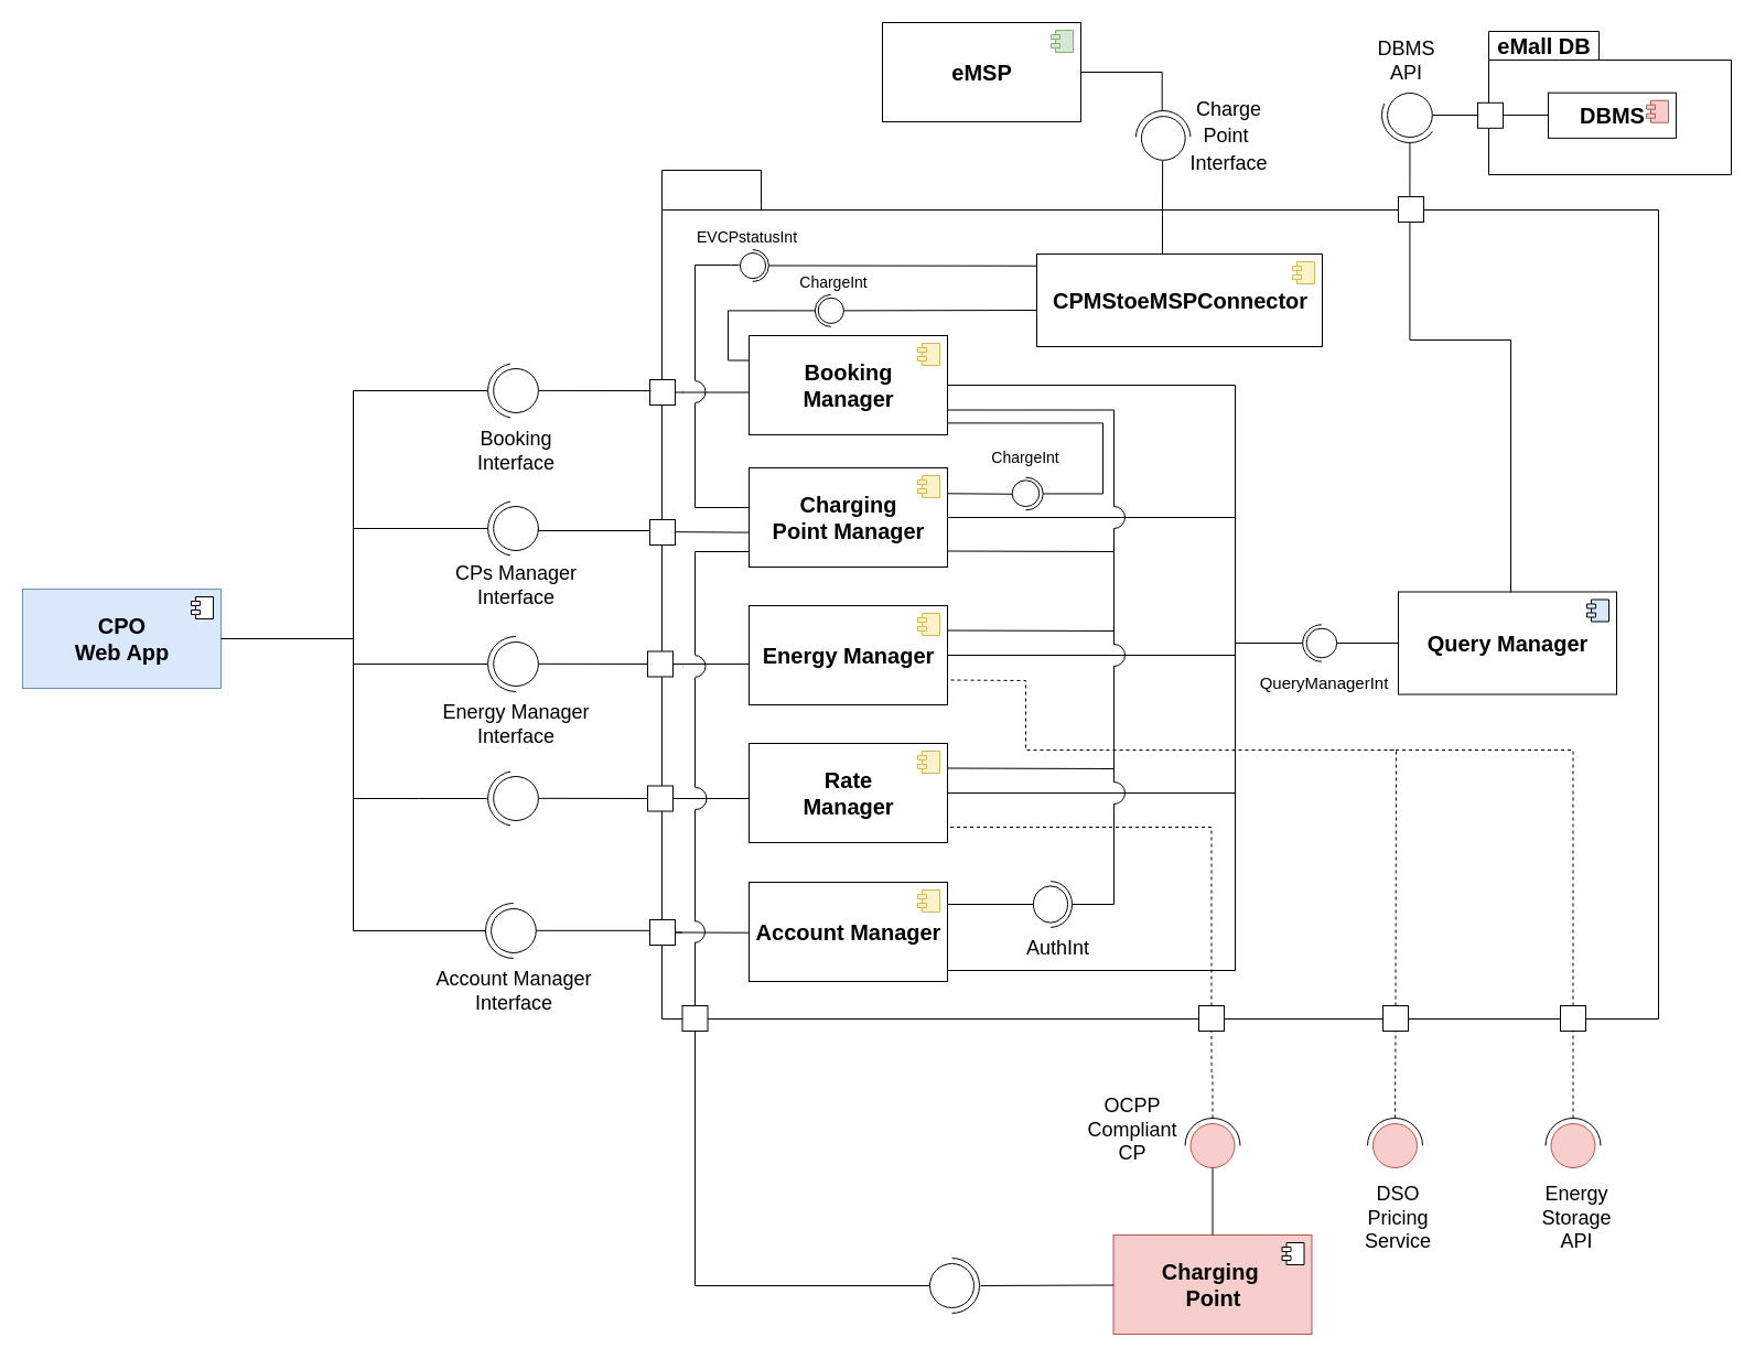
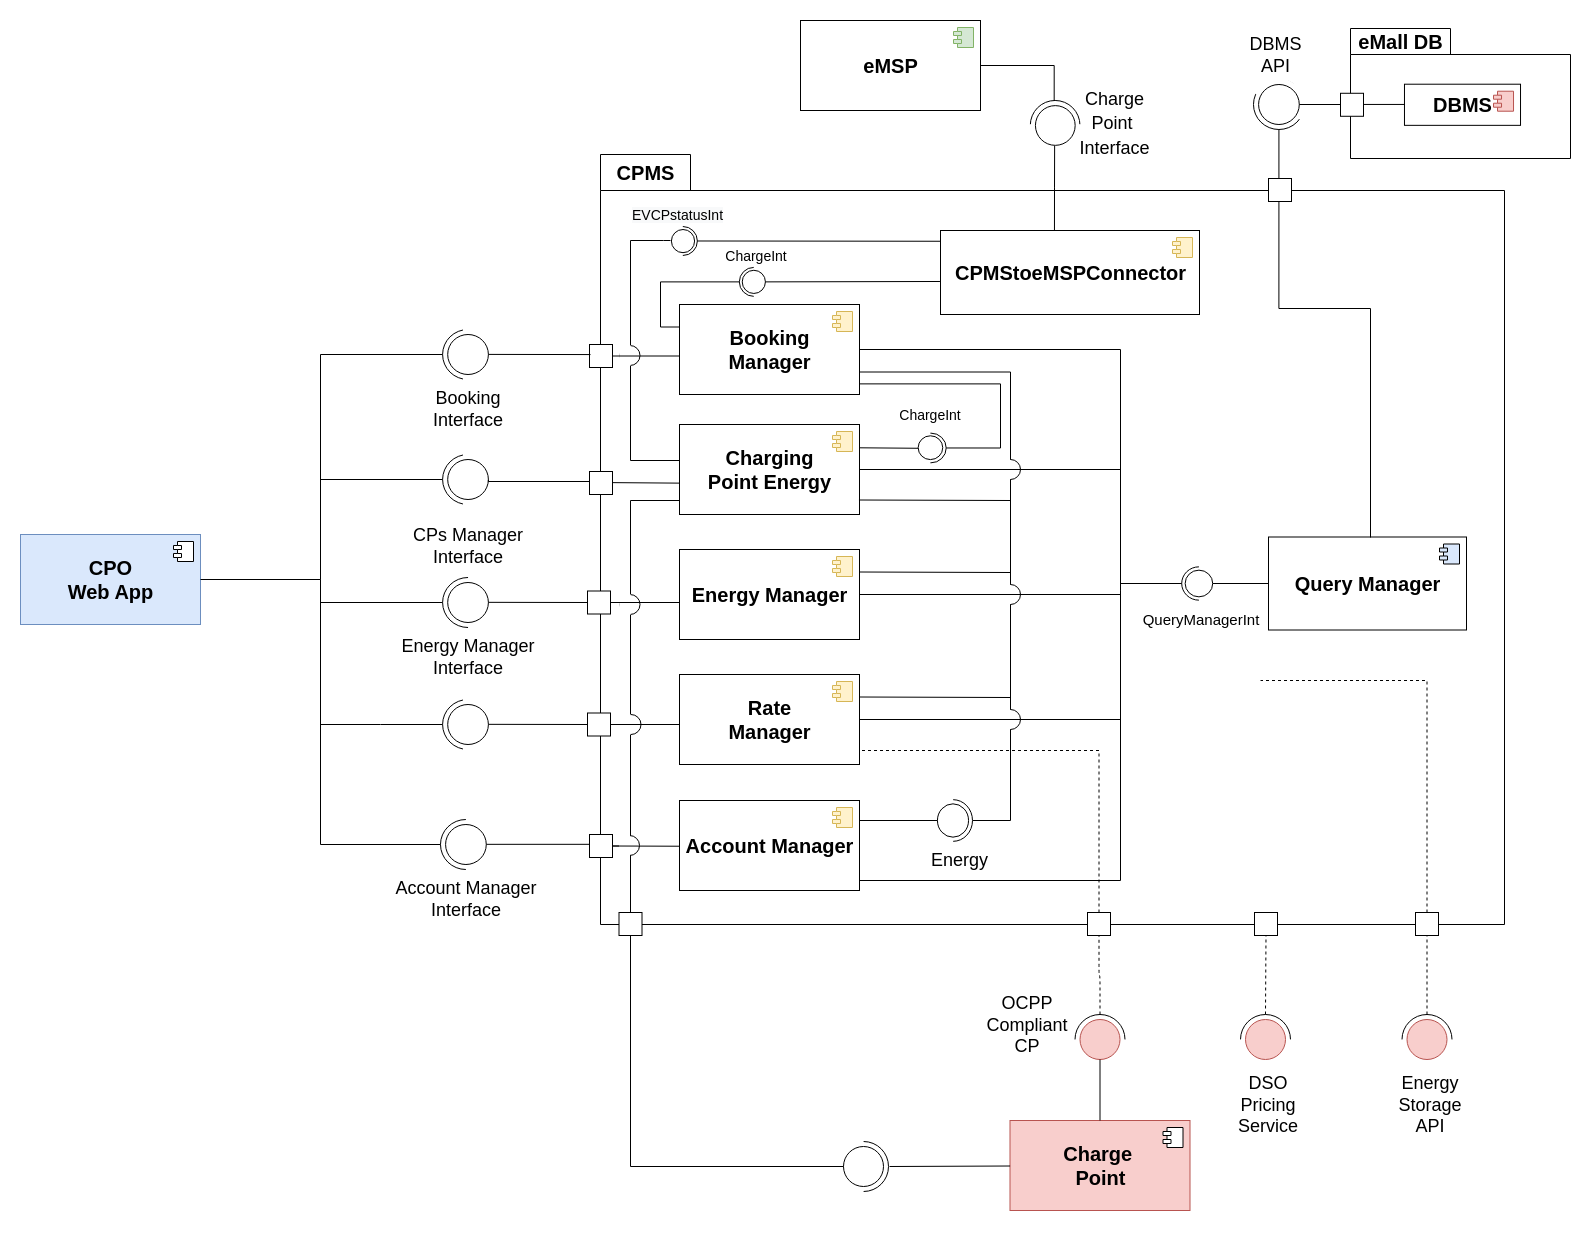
+ <mxCell id="96" value="&lt;font style=&quot;font-size: 20px;&quot;&gt;CPMS&lt;/font&gt;" style="text;strokeColor=none;fillColor=none;html=1;fontSize=20;fontStyle=1;verticalAlign=middle;align=center;" parent="7" vertex="1"><mxGeometry x="1" y="-102" width="90" height="20" as="geometry" /></mxCell>
- <mxCell id="19" value="&lt;b&gt;Charging&lt;br&gt;Point Manager&lt;/b&gt;" style="html=1;dropTarget=0;fontSize=20;" parent="7" vertex="1"><mxGeometry x="80" y="160" width="180" height="90" as="geometry" /></mxCell>
+ <mxCell id="19" value="&lt;b&gt;Charging&lt;br&gt;Point Energy&lt;/b&gt;" style="html=1;dropTarget=0;fontSize=20;" parent="7" vertex="1"><mxGeometry x="80" y="160" width="180" height="90" as="geometry" /></mxCell>
- <mxCell id="120" value="CPs Manager&lt;br&gt;Interface" style="text;html=1;strokeColor=none;fillColor=none;align=center;verticalAlign=middle;whiteSpace=wrap;rounded=0;fontSize=18;" parent="116" vertex="1"><mxGeometry x="50.7" y="44" width="193.68" height="30" as="geometry" /></mxCell>
+ <mxCell id="120" value="CPs Manager&lt;br&gt;Interface" style="text;html=1;strokeColor=none;fillColor=none;align=center;verticalAlign=middle;whiteSpace=wrap;rounded=0;fontSize=18;" parent="116" vertex="1"><mxGeometry x="50.7" y="59" width="193.68" height="30" as="geometry" /></mxCell>
- <mxCell id="167" value="" style="endArrow=none;dashed=1;html=1;rounded=0;sketch=0;fontSize=18;endSize=6;strokeWidth=1;elbow=vertical;exitX=0.5;exitY=0;exitDx=0;exitDy=0;entryX=1;entryY=0.75;entryDx=0;entryDy=0;" parent="1" source="166" target="17" edge="1"><mxGeometry width="50" height="50" relative="1" as="geometry"><mxPoint x="1250" y="710" as="sourcePoint" /><mxPoint x="1300" y="660" as="targetPoint" /><Array as="points"><mxPoint x="1266" y="680" /><mxPoint x="930" y="680" /><mxPoint x="930" y="617" /></Array></mxGeometry></mxCell>
- <mxCell id="39" value="AuthInt" style="text;html=1;strokeColor=none;fillColor=none;align=center;verticalAlign=middle;whiteSpace=wrap;rounded=0;fontSize=18;" parent="7" vertex="1"><mxGeometry x="271" y="581" width="179" height="29" as="geometry" /></mxCell>
+ <mxCell id="39" value="Energy" style="text;html=1;strokeColor=none;fillColor=none;align=center;verticalAlign=middle;whiteSpace=wrap;rounded=0;fontSize=18;" parent="7" vertex="1"><mxGeometry x="271" y="581" width="179" height="29" as="geometry" /></mxCell>
- <mxCell id="171" value="&lt;b&gt;Charging&amp;nbsp;&lt;br&gt;Point&lt;br&gt;&lt;/b&gt;" style="html=1;dropTarget=0;fontSize=20;fillColor=#f8cecc;strokeColor=#b85450;" parent="1" vertex="1"><mxGeometry x="1009.5" y="1120" width="180" height="90" as="geometry" /></mxCell>
+ <mxCell id="171" value="&lt;b&gt;Charge&amp;nbsp;&lt;br&gt;Point&lt;br&gt;&lt;/b&gt;" style="html=1;dropTarget=0;fontSize=20;fillColor=#f8cecc;strokeColor=#b85450;" parent="1" vertex="1"><mxGeometry x="1009.5" y="1120" width="180" height="90" as="geometry" /></mxCell>
